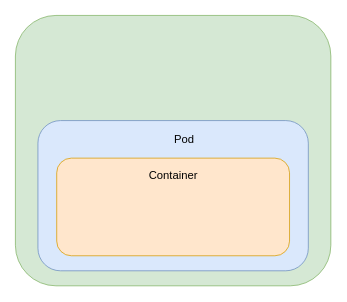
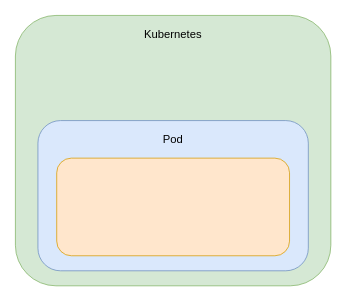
+ <mxCell id="3" value="Kubernetes" style="text;html=1;strokeColor=none;fillColor=none;align=center;verticalAlign=middle;whiteSpace=wrap;rounded=0;fontSize=15;" parent="1" vertex="1"><mxGeometry x="195" y="30" width="70" height="30" as="geometry" /></mxCell>
- <mxCell id="5" value="Pod" style="text;html=1;strokeColor=none;fillColor=none;align=center;verticalAlign=middle;whiteSpace=wrap;rounded=0;fontSize=15;" vertex="1" parent="1"><mxGeometry x="210" y="170" width="70" height="30" as="geometry" /></mxCell>
+ <mxCell id="5" value="Pod" style="text;html=1;strokeColor=none;fillColor=none;align=center;verticalAlign=middle;whiteSpace=wrap;rounded=0;fontSize=15;" vertex="1" parent="1"><mxGeometry x="195" y="170" width="70" height="30" as="geometry" /></mxCell>
- <mxCell id="7" value="Container" style="text;html=1;strokeColor=none;fillColor=none;align=center;verticalAlign=middle;whiteSpace=wrap;rounded=0;fontSize=15;" vertex="1" parent="1"><mxGeometry x="135.5" y="217" width="189" height="30" as="geometry" /></mxCell>
